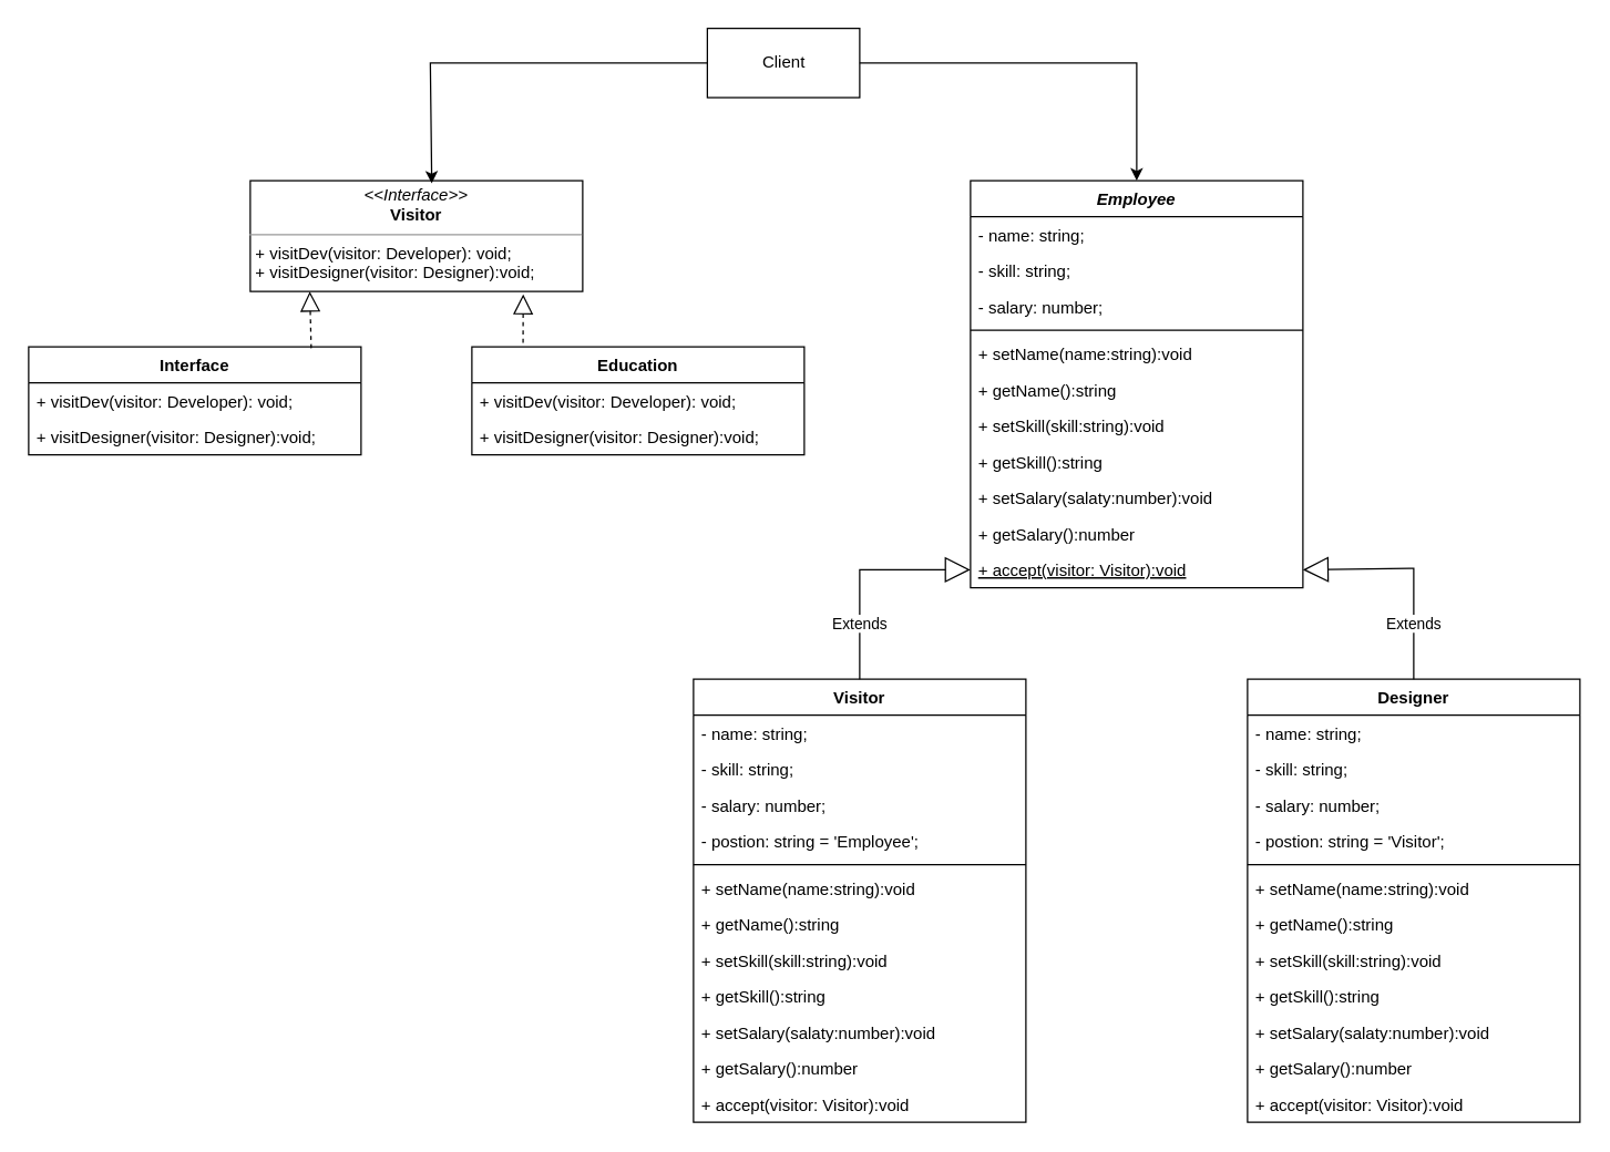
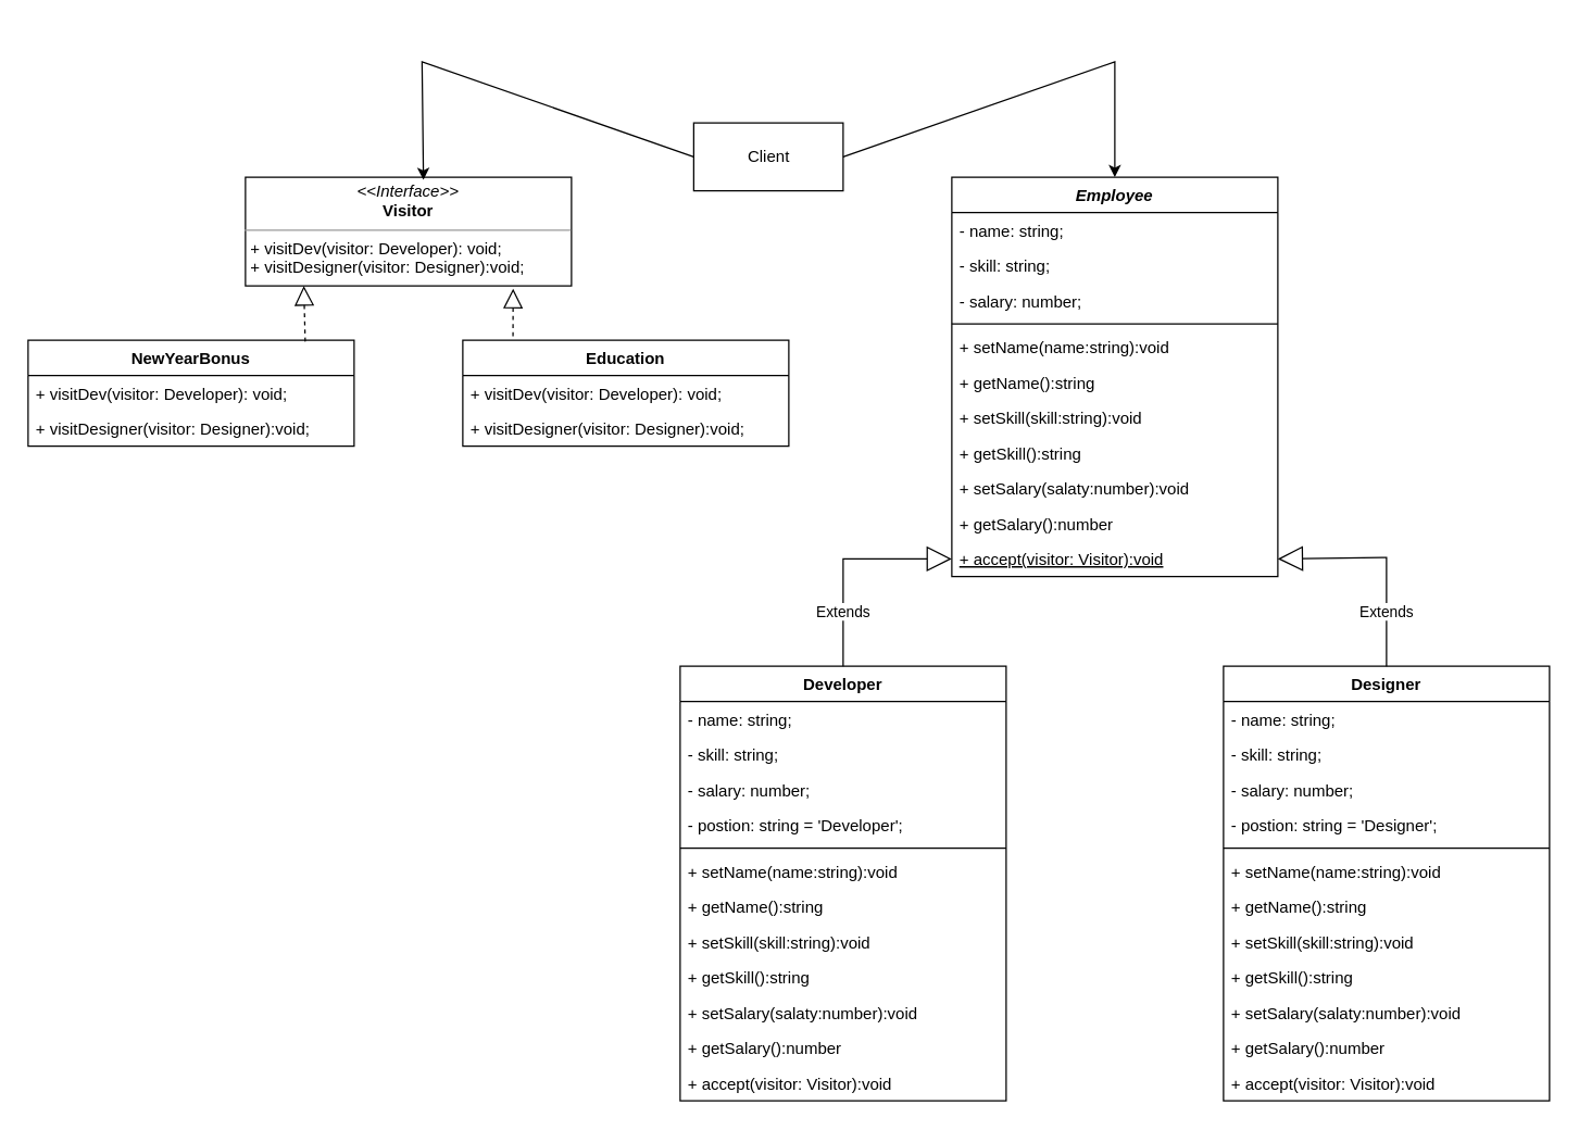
- <mxCell id="51" value="Client" style="html=1;" vertex="1" parent="1"><mxGeometry x="510" y="20" width="110" height="50" as="geometry" /></mxCell>
+ <mxCell id="51" value="Client" style="html=1;" vertex="1" parent="1"><mxGeometry x="510" y="90" width="110" height="50" as="geometry" /></mxCell>
- <mxCell id="3" value="Interface" style="swimlane;fontStyle=1;align=center;verticalAlign=top;childLayout=stackLayout;horizontal=1;startSize=26;horizontalStack=0;resizeParent=1;resizeParentMax=0;resizeLast=0;collapsible=1;marginBottom=0;" vertex="1" parent="1"><mxGeometry x="20" y="250" width="240" height="78" as="geometry" /></mxCell>
+ <mxCell id="3" value="NewYearBonus" style="swimlane;fontStyle=1;align=center;verticalAlign=top;childLayout=stackLayout;horizontal=1;startSize=26;horizontalStack=0;resizeParent=1;resizeParentMax=0;resizeLast=0;collapsible=1;marginBottom=0;" vertex="1" parent="1"><mxGeometry x="20" y="250" width="240" height="78" as="geometry" /></mxCell>
- <mxCell id="23" value="Visitor" style="swimlane;fontStyle=1;align=center;verticalAlign=top;childLayout=stackLayout;horizontal=1;startSize=26;horizontalStack=0;resizeParent=1;resizeParentMax=0;resizeLast=0;collapsible=1;marginBottom=0;" vertex="1" parent="1"><mxGeometry x="500" y="490" width="240" height="320" as="geometry" /></mxCell>
+ <mxCell id="23" value="Developer" style="swimlane;fontStyle=1;align=center;verticalAlign=top;childLayout=stackLayout;horizontal=1;startSize=26;horizontalStack=0;resizeParent=1;resizeParentMax=0;resizeLast=0;collapsible=1;marginBottom=0;" vertex="1" parent="1"><mxGeometry x="500" y="490" width="240" height="320" as="geometry" /></mxCell>
- <mxCell id="27" value="- postion: string = 'Employee';" style="text;strokeColor=none;fillColor=none;align=left;verticalAlign=top;spacingLeft=4;spacingRight=4;overflow=hidden;rotatable=0;points=[[0,0.5],[1,0.5]];portConstraint=eastwest;" vertex="1" parent="23"><mxGeometry y="104" width="240" height="26" as="geometry" /></mxCell>
+ <mxCell id="27" value="- postion: string = 'Developer';" style="text;strokeColor=none;fillColor=none;align=left;verticalAlign=top;spacingLeft=4;spacingRight=4;overflow=hidden;rotatable=0;points=[[0,0.5],[1,0.5]];portConstraint=eastwest;" vertex="1" parent="23"><mxGeometry y="104" width="240" height="26" as="geometry" /></mxCell>
- <mxCell id="40" value="- postion: string = 'Visitor';" style="text;strokeColor=none;fillColor=none;align=left;verticalAlign=top;spacingLeft=4;spacingRight=4;overflow=hidden;rotatable=0;points=[[0,0.5],[1,0.5]];portConstraint=eastwest;" vertex="1" parent="36"><mxGeometry y="104" width="240" height="26" as="geometry" /></mxCell>
+ <mxCell id="40" value="- postion: string = 'Designer';" style="text;strokeColor=none;fillColor=none;align=left;verticalAlign=top;spacingLeft=4;spacingRight=4;overflow=hidden;rotatable=0;points=[[0,0.5],[1,0.5]];portConstraint=eastwest;" vertex="1" parent="36"><mxGeometry y="104" width="240" height="26" as="geometry" /></mxCell>
